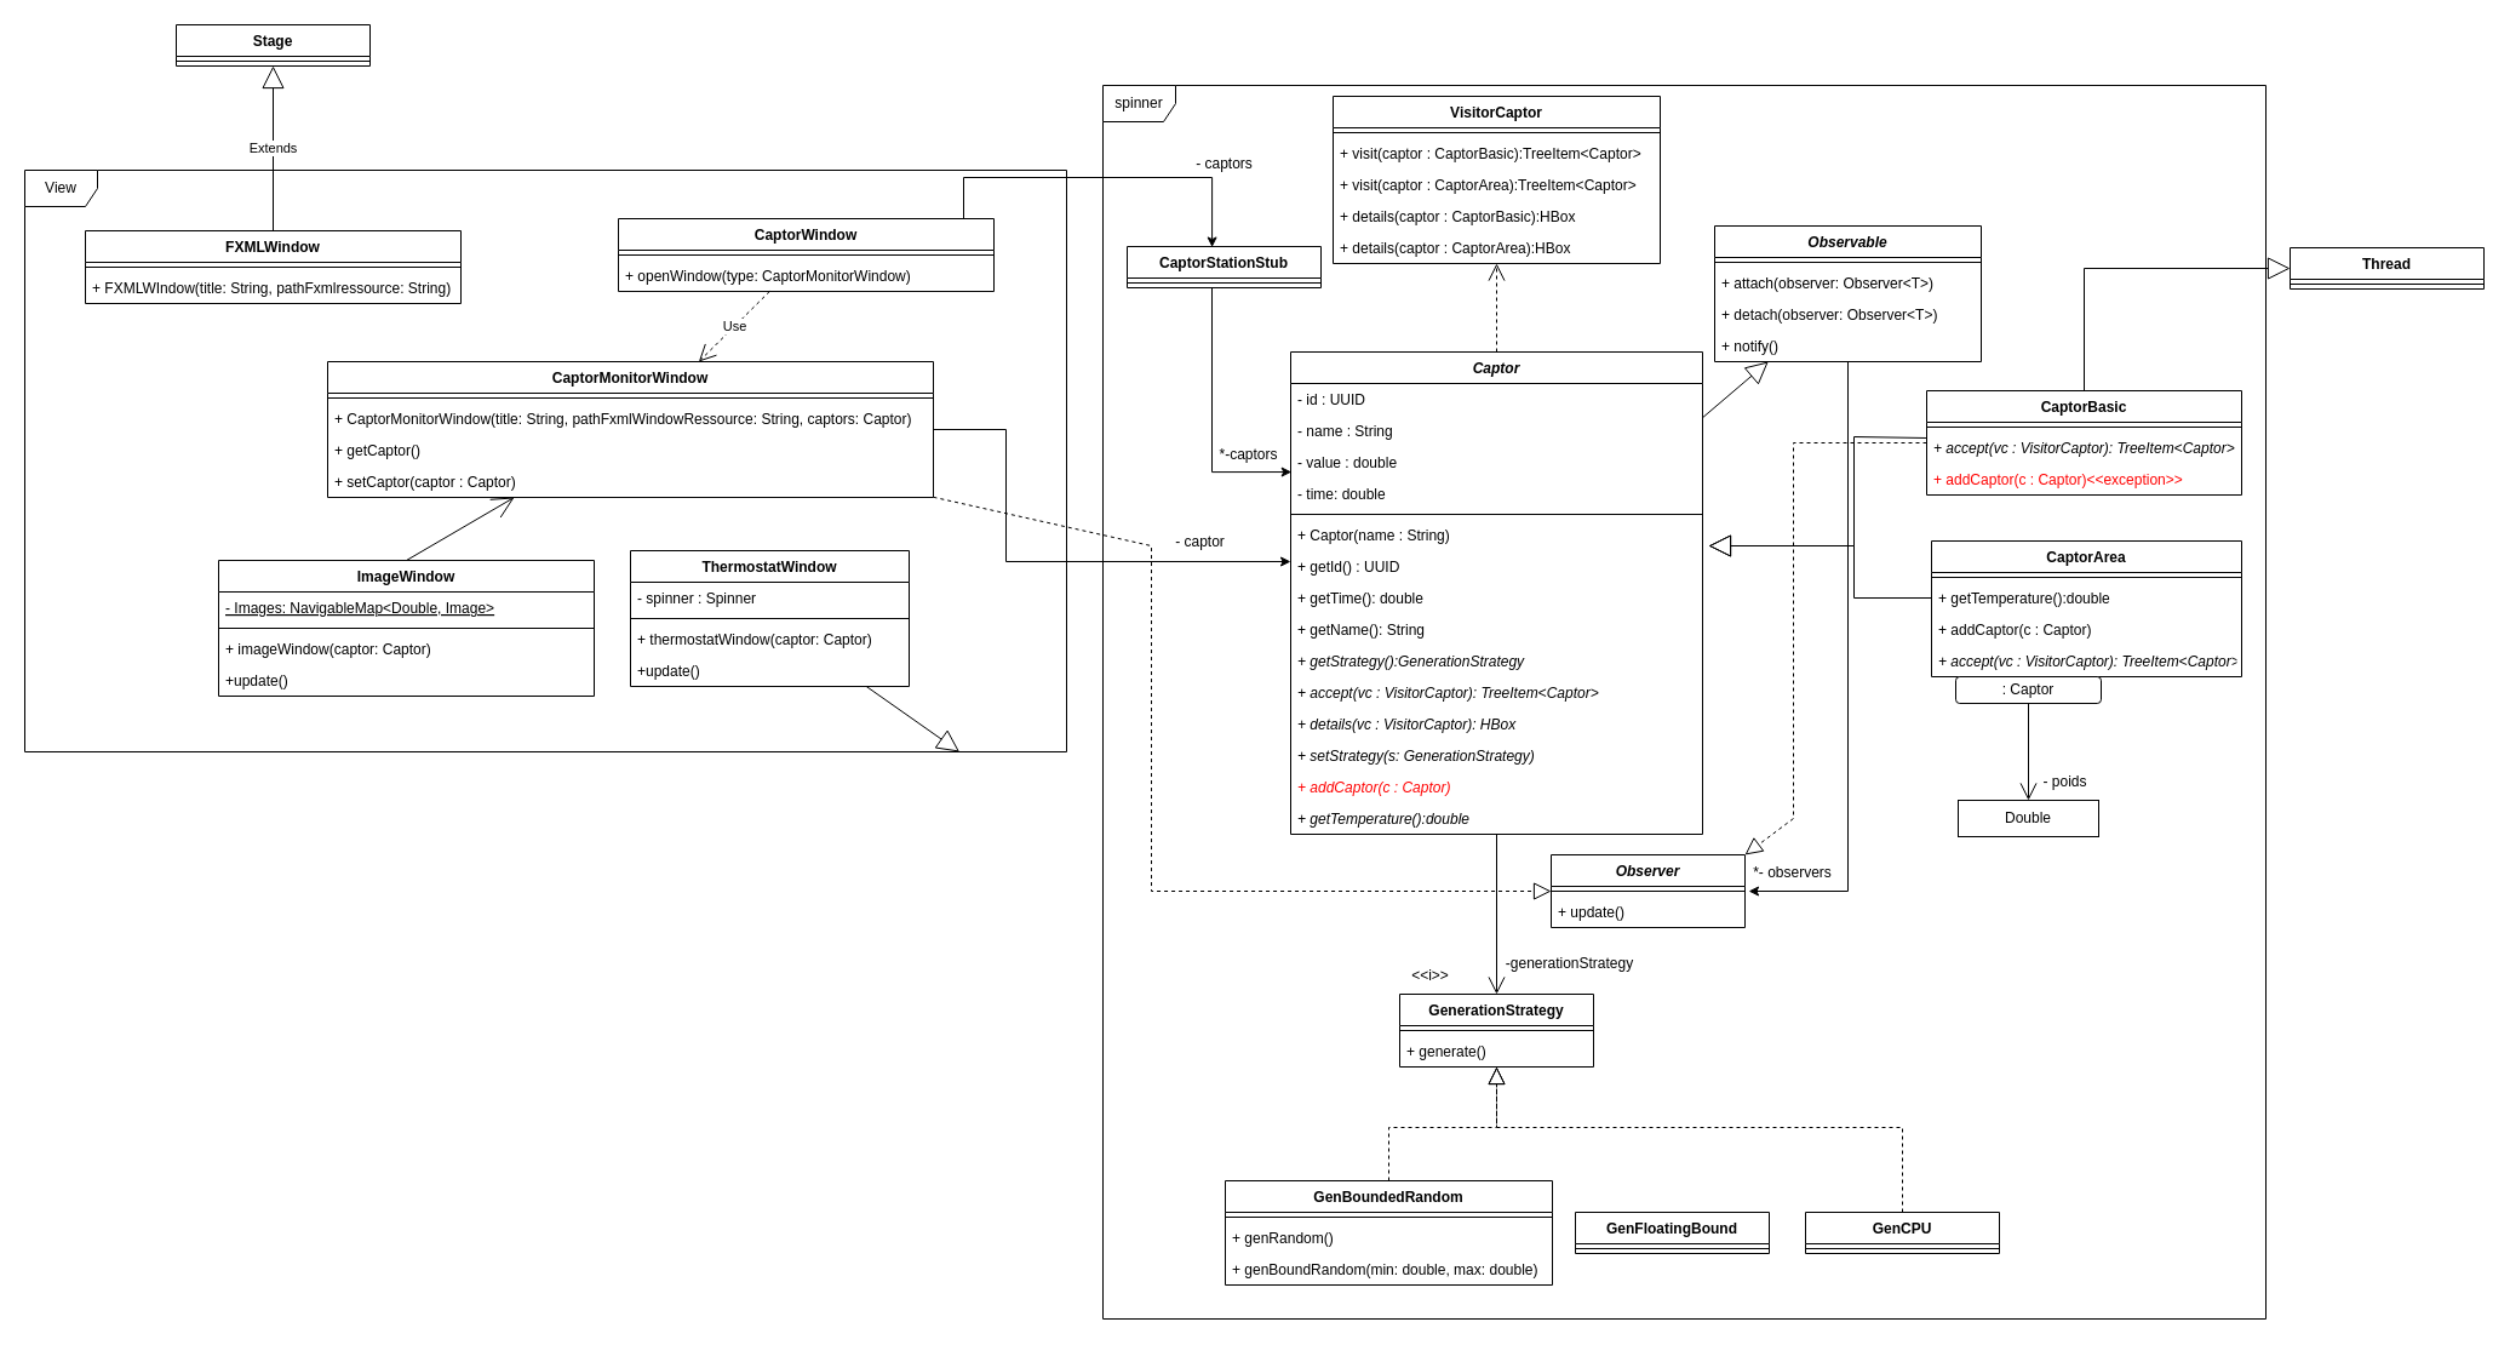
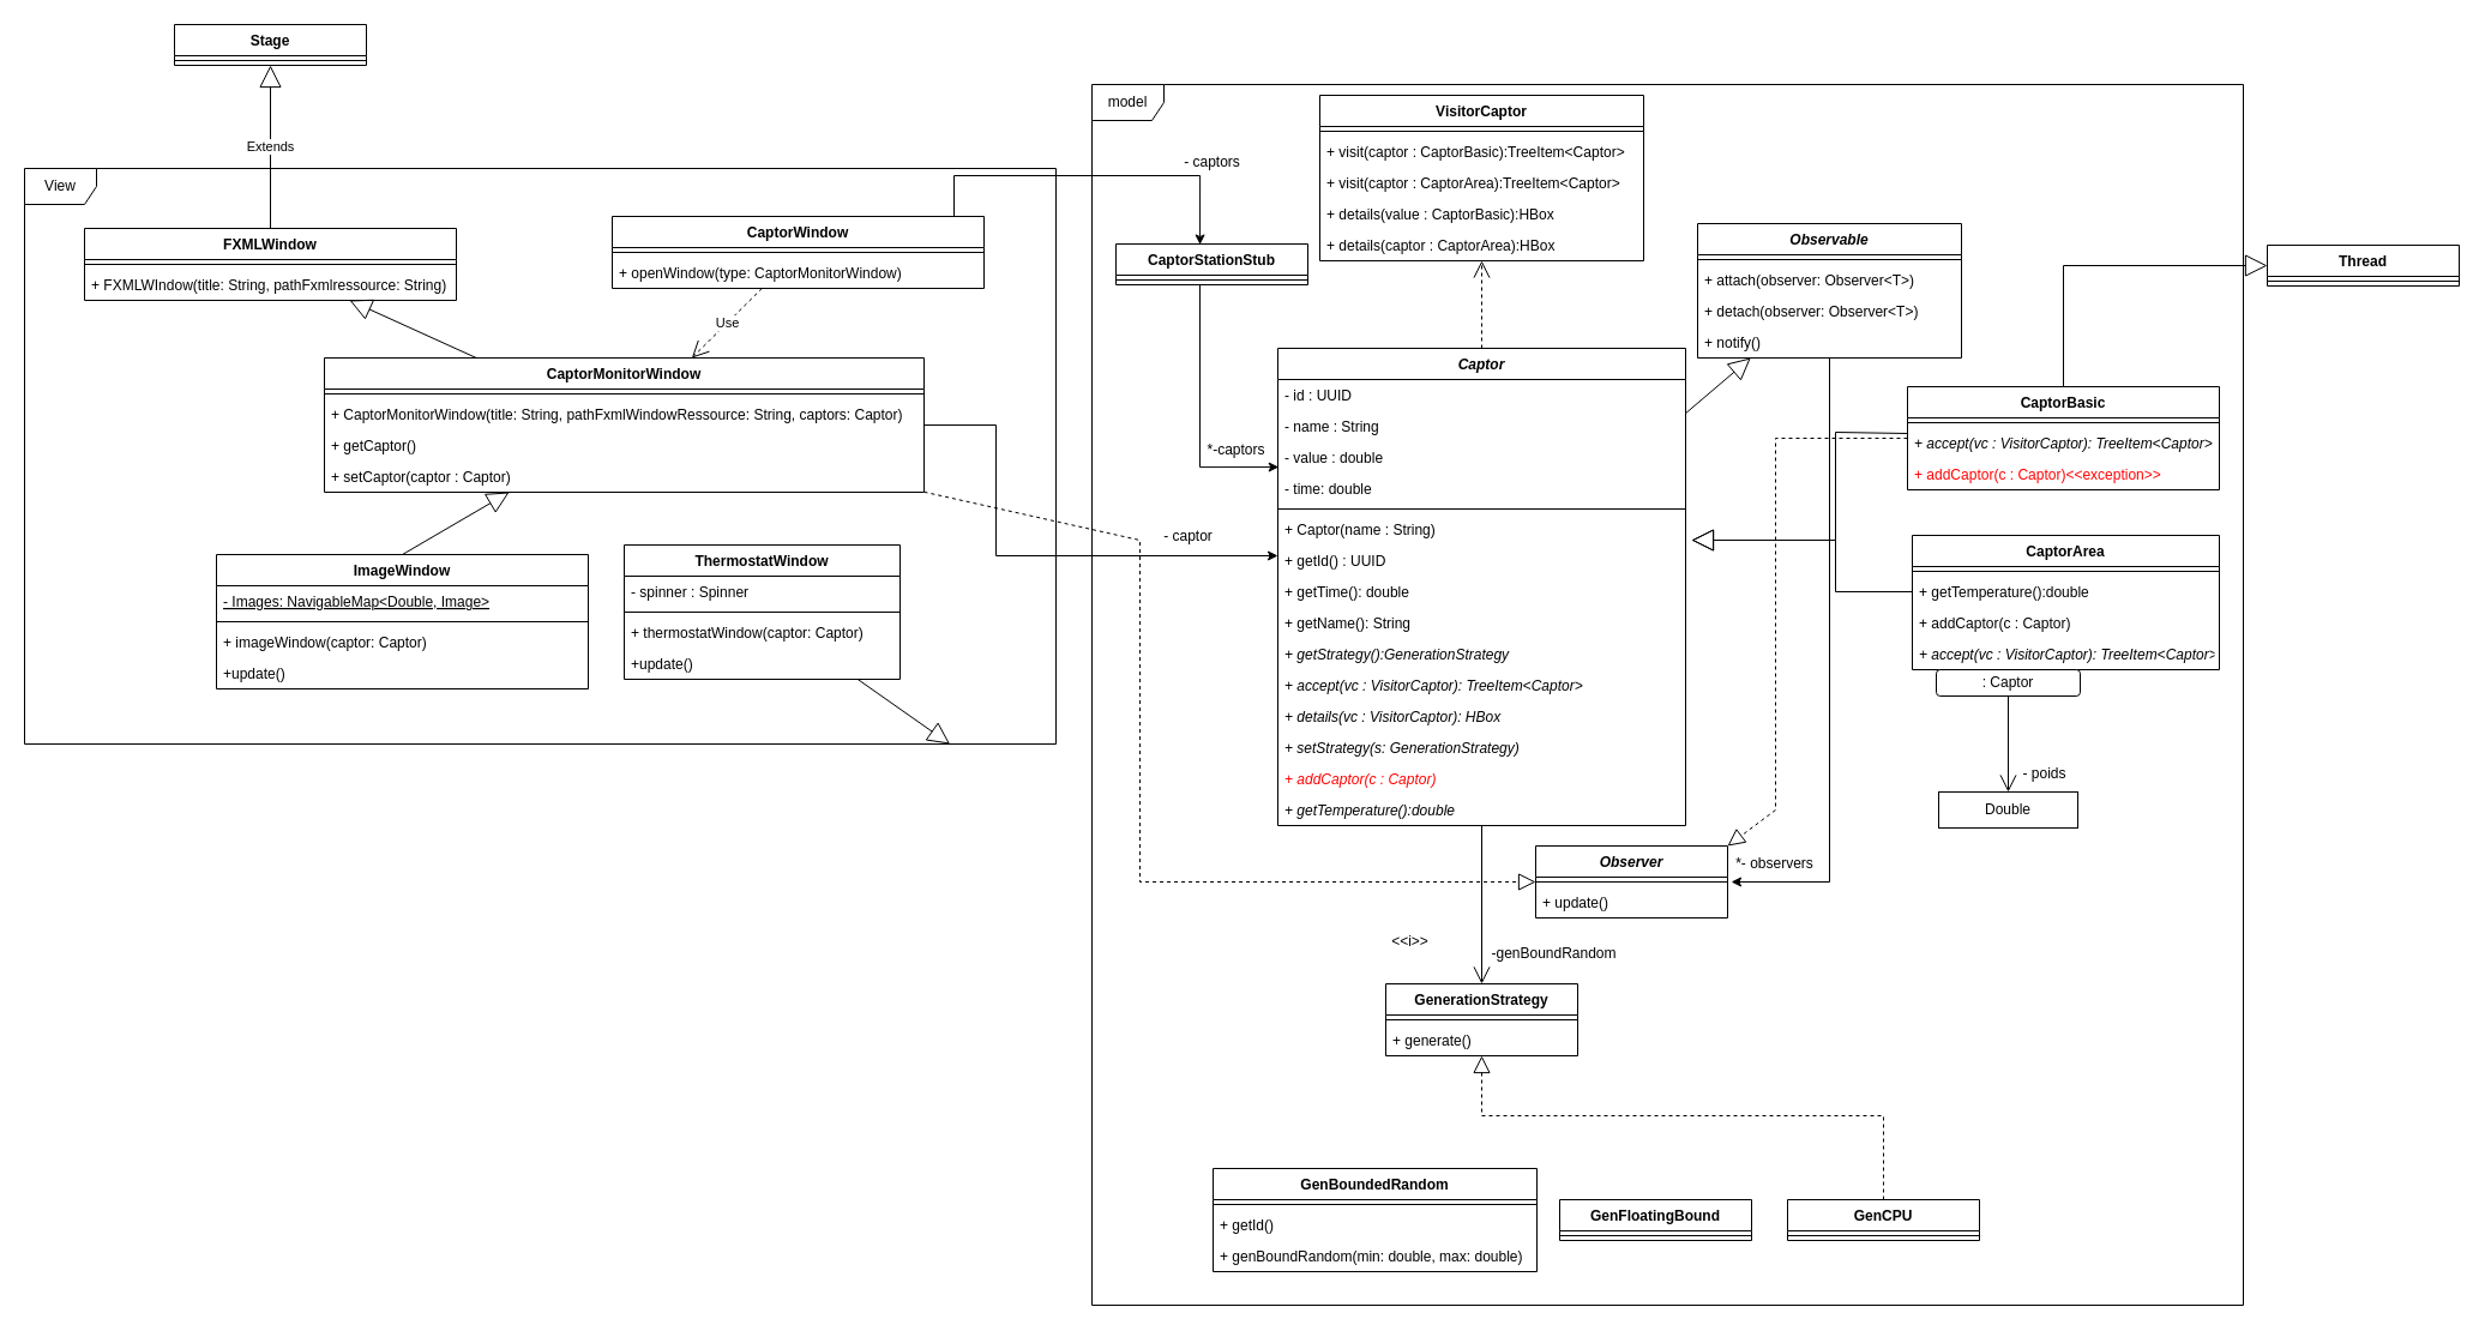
- <mxCell id="67" value="spinner" style="shape=umlFrame;whiteSpace=wrap;html=1;" parent="1" vertex="1"><mxGeometry x="910" y="70" width="960" height="1018" as="geometry" /></mxCell>
+ <mxCell id="67" value="model" style="shape=umlFrame;whiteSpace=wrap;html=1;" parent="1" vertex="1"><mxGeometry x="910" y="70" width="960" height="1018" as="geometry" /></mxCell>
- <mxCell id="106" value="+ details(captor : CaptorBasic):HBox" style="text;strokeColor=none;fillColor=none;align=left;verticalAlign=top;spacingLeft=4;spacingRight=4;overflow=hidden;rotatable=0;points=[[0,0.5],[1,0.5]];portConstraint=eastwest;" vertex="1" parent="102"><mxGeometry y="86" width="270" height="26" as="geometry" /></mxCell>
+ <mxCell id="106" value="+ details(value : CaptorBasic):HBox" style="text;strokeColor=none;fillColor=none;align=left;verticalAlign=top;spacingLeft=4;spacingRight=4;overflow=hidden;rotatable=0;points=[[0,0.5],[1,0.5]];portConstraint=eastwest;" vertex="1" parent="102"><mxGeometry y="86" width="270" height="26" as="geometry" /></mxCell>
+ <mxCell id="50" value="" style="endArrow=block;endSize=16;endFill=0;html=1;rounded=0;" parent="1" source="29" target="25" edge="1"><mxGeometry width="160" relative="1" as="geometry"><mxPoint x="430" y="530" as="sourcePoint" /><mxPoint x="590" y="530" as="targetPoint" /></mxGeometry></mxCell>
- <mxCell id="39" value="" style="endArrow=open;endSize=16;endFill=0;html=1;rounded=0;exitX=0.5;exitY=0;exitDx=0;exitDy=0;" parent="1" source="34" target="29" edge="1"><mxGeometry width="160" relative="1" as="geometry"><mxPoint x="660" y="610" as="sourcePoint" /><mxPoint x="820" y="610" as="targetPoint" /></mxGeometry></mxCell>
+ <mxCell id="39" value="" style="endArrow=block;endSize=16;endFill=0;html=1;rounded=0;exitX=0.5;exitY=0;exitDx=0;exitDy=0;" parent="1" source="34" target="29" edge="1"><mxGeometry width="160" relative="1" as="geometry"><mxPoint x="660" y="610" as="sourcePoint" /><mxPoint x="820" y="610" as="targetPoint" /></mxGeometry></mxCell>
- <mxCell id="83" value="-generationStrategy" style="text;html=1;align=center;verticalAlign=middle;resizable=0;points=[];autosize=1;strokeColor=none;fillColor=none;" parent="1" vertex="1"><mxGeometry x="1230" y="780" width="130" height="30" as="geometry" /></mxCell>
+ <mxCell id="83" value="-genBoundRandom" style="text;html=1;align=center;verticalAlign=middle;resizable=0;points=[];autosize=1;strokeColor=none;fillColor=none;" parent="1" vertex="1"><mxGeometry x="1230" y="780" width="130" height="30" as="geometry" /></mxCell>
- <mxCell id="68" value="&amp;lt;&amp;lt;i&amp;gt;&amp;gt;" style="text;html=1;align=center;verticalAlign=middle;resizable=0;points=[];autosize=1;strokeColor=none;fillColor=none;" parent="1" vertex="1"><mxGeometry x="1155" y="790" width="50" height="30" as="geometry" /></mxCell>
+ <mxCell id="68" value="&amp;lt;&amp;lt;i&amp;gt;&amp;gt;" style="text;html=1;align=center;verticalAlign=middle;resizable=0;points=[];autosize=1;strokeColor=none;fillColor=none;" parent="1" vertex="1"><mxGeometry x="1150" y="770" width="50" height="30" as="geometry" /></mxCell>
- <mxCell id="81" value="" style="endArrow=block;dashed=1;endFill=0;endSize=12;html=1;rounded=0;" parent="1" source="73" target="69" edge="1"><mxGeometry width="160" relative="1" as="geometry"><mxPoint x="610" y="620" as="sourcePoint" /><mxPoint x="770" y="620" as="targetPoint" /><Array as="points"><mxPoint x="1146" y="930" /><mxPoint x="1235" y="930" /></Array></mxGeometry></mxCell>
- <mxCell id="75" value="+ genRandom()" style="text;strokeColor=none;fillColor=none;align=left;verticalAlign=top;spacingLeft=4;spacingRight=4;overflow=hidden;rotatable=0;points=[[0,0.5],[1,0.5]];portConstraint=eastwest;" parent="73" vertex="1"><mxGeometry y="34" width="270" height="26" as="geometry" /></mxCell>
+ <mxCell id="75" value="+ getId()" style="text;strokeColor=none;fillColor=none;align=left;verticalAlign=top;spacingLeft=4;spacingRight=4;overflow=hidden;rotatable=0;points=[[0,0.5],[1,0.5]];portConstraint=eastwest;" parent="73" vertex="1"><mxGeometry y="34" width="270" height="26" as="geometry" /></mxCell>
